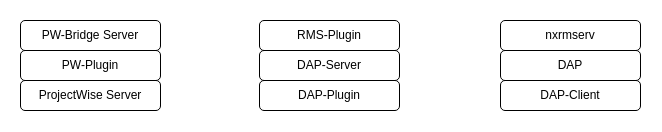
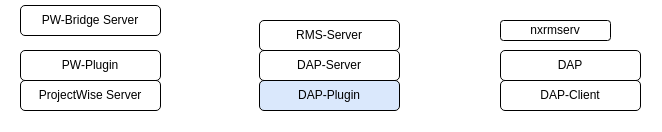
- <mxCell id="8" value="PW-Bridge Server" style="rounded=1;whiteSpace=wrap;html=1;" vertex="1" parent="1"><mxGeometry x="20" y="20" width="140" height="30" as="geometry" /></mxCell>
+ <mxCell id="8" value="PW-Bridge Server" style="rounded=1;whiteSpace=wrap;html=1;" vertex="1" parent="1"><mxGeometry x="20" y="5" width="140" height="30" as="geometry" /></mxCell>
- <mxCell id="7" value="RMS-Plugin" style="rounded=1;whiteSpace=wrap;html=1;" vertex="1" parent="1"><mxGeometry x="259" y="20" width="140" height="30" as="geometry" /></mxCell>
+ <mxCell id="7" value="RMS-Server" style="rounded=1;whiteSpace=wrap;html=1;" vertex="1" parent="1"><mxGeometry x="259" y="20" width="140" height="30" as="geometry" /></mxCell>
- <mxCell id="2" value="nxrmserv" style="rounded=1;whiteSpace=wrap;html=1;" vertex="1" parent="1"><mxGeometry x="500" y="20" width="140" height="30" as="geometry" /></mxCell>
+ <mxCell id="2" value="nxrmserv" style="rounded=1;whiteSpace=wrap;html=1;" vertex="1" parent="1"><mxGeometry x="500" y="20" width="110" height="20" as="geometry" /></mxCell>
- <mxCell id="4" value="DAP-Plugin" style="rounded=1;whiteSpace=wrap;html=1;" vertex="1" parent="1"><mxGeometry x="259" y="80" width="140" height="30" as="geometry" /></mxCell>
+ <mxCell id="4" value="DAP-Plugin" style="rounded=1;whiteSpace=wrap;html=1;fillColor=#dae8fc;" vertex="1" parent="1"><mxGeometry x="259" y="80" width="140" height="30" as="geometry" /></mxCell>
